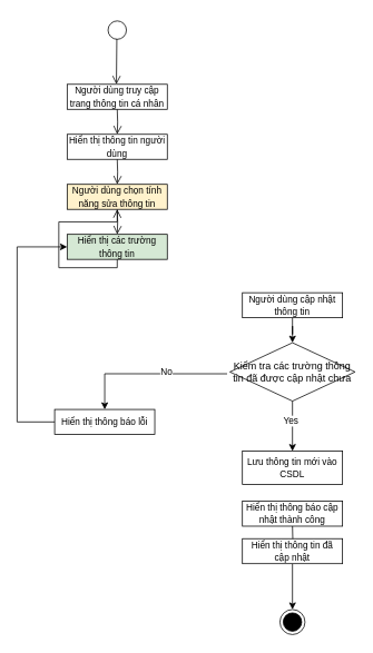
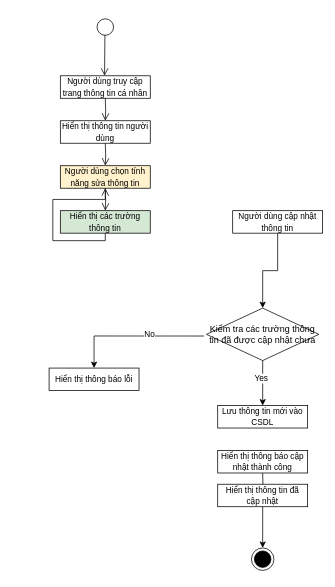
- <mxCell id="14" value="&lt;span style=&quot;font-size: 11px;&quot;&gt;Người dùng cập nhật thông tin&lt;/span&gt;" style="rounded=0;whiteSpace=wrap;html=1;" vertex="1" parent="1"><mxGeometry x="290" y="350" width="120" height="30" as="geometry" /></mxCell>
+ <mxCell id="14" value="&lt;span style=&quot;font-size: 11px;&quot;&gt;Người dùng cập nhật thông tin&lt;/span&gt;" style="rounded=0;whiteSpace=wrap;html=1;" vertex="1" parent="1"><mxGeometry x="310" y="280" width="120" height="30" as="geometry" /></mxCell>
- <mxCell id="26" value="" style="endArrow=classic;html=1;rounded=0;exitX=0;exitY=0.5;exitDx=0;exitDy=0;entryX=0;entryY=0.5;entryDx=0;entryDy=0;" edge="1" parent="1" source="25" target="11"><mxGeometry width="50" height="50" relative="1" as="geometry"><mxPoint x="330" y="450" as="sourcePoint" /><mxPoint x="380" y="400" as="targetPoint" /><Array as="points"><mxPoint x="20" y="505" /><mxPoint x="20" y="295" /></Array></mxGeometry></mxCell>
- <mxCell id="20" value="&lt;span style=&quot;font-size: 11px;&quot;&gt;Lưu thông tin mới vào CSDL&lt;/span&gt;" style="rounded=0;whiteSpace=wrap;html=1;" vertex="1" parent="1"><mxGeometry x="290" y="540" width="120" height="40" as="geometry" /></mxCell>
+ <mxCell id="20" value="&lt;span style=&quot;font-size: 11px;&quot;&gt;Lưu thông tin mới vào CSDL&lt;/span&gt;" style="rounded=0;whiteSpace=wrap;html=1;" vertex="1" parent="1"><mxGeometry x="290" y="540" width="120" height="30" as="geometry" /></mxCell>
